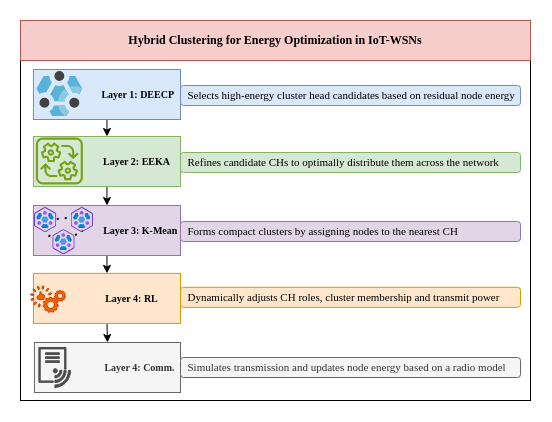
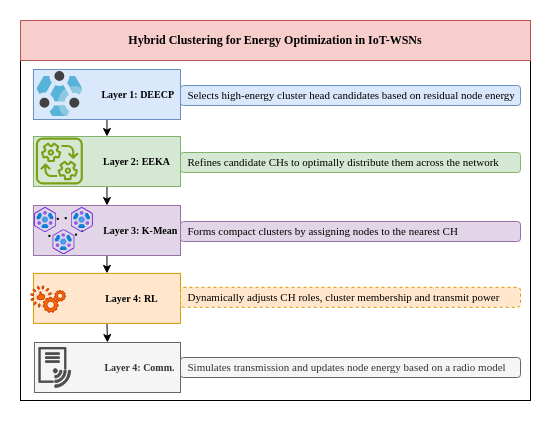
- <mxCell id="26" value="&lt;font style=&quot;font-size: 11px;&quot; face=&quot;Times New Roman&quot;&gt;&amp;nbsp; Dynamically adjusts CH roles, cluster membership and transmit power&lt;/font&gt;" style="rounded=1;whiteSpace=wrap;html=1;fillColor=#ffe6cc;strokeColor=#d79b00;align=left;" parent="1" vertex="1"><mxGeometry x="180" y="286.82" width="340" height="20" as="geometry" /></mxCell>
+ <mxCell id="26" value="&lt;font style=&quot;font-size: 11px;&quot; face=&quot;Times New Roman&quot;&gt;&amp;nbsp; Dynamically adjusts CH roles, cluster membership and transmit power&lt;/font&gt;" style="rounded=1;whiteSpace=wrap;html=1;fillColor=#ffe6cc;strokeColor=#d79b00;align=left;dashed=1;" parent="1" vertex="1"><mxGeometry x="180" y="286.82" width="340" height="20" as="geometry" /></mxCell>
